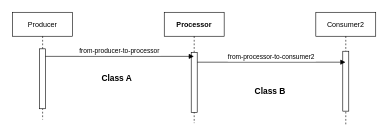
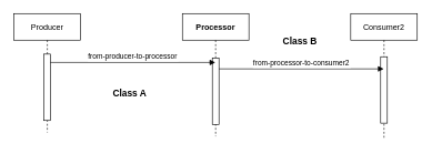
- <mxCell id="9" value="&lt;b&gt;Class A&lt;/b&gt;" style="text;html=1;strokeColor=none;fillColor=none;align=center;verticalAlign=middle;whiteSpace=wrap;rounded=0;fontSize=14;" parent="1" vertex="1"><mxGeometry x="164" y="116" width="60" height="30" as="geometry" /></mxCell>
+ <mxCell id="9" value="&lt;b&gt;Class A&lt;/b&gt;" style="text;html=1;strokeColor=none;fillColor=none;align=center;verticalAlign=middle;whiteSpace=wrap;rounded=0;fontSize=14;" parent="1" vertex="1"><mxGeometry x="164" y="126" width="60" height="30" as="geometry" /></mxCell>
- <mxCell id="10" value="&lt;b&gt;Class B&lt;/b&gt;" style="text;html=1;strokeColor=none;fillColor=none;align=center;verticalAlign=middle;whiteSpace=wrap;rounded=0;fontSize=14;" parent="1" vertex="1"><mxGeometry x="420" y="137" width="60" height="30" as="geometry" /></mxCell>
+ <mxCell id="10" value="&lt;b&gt;Class B&lt;/b&gt;" style="text;html=1;strokeColor=none;fillColor=none;align=center;verticalAlign=middle;whiteSpace=wrap;rounded=0;fontSize=14;" parent="1" vertex="1"><mxGeometry x="420" y="47" width="60" height="30" as="geometry" /></mxCell>
